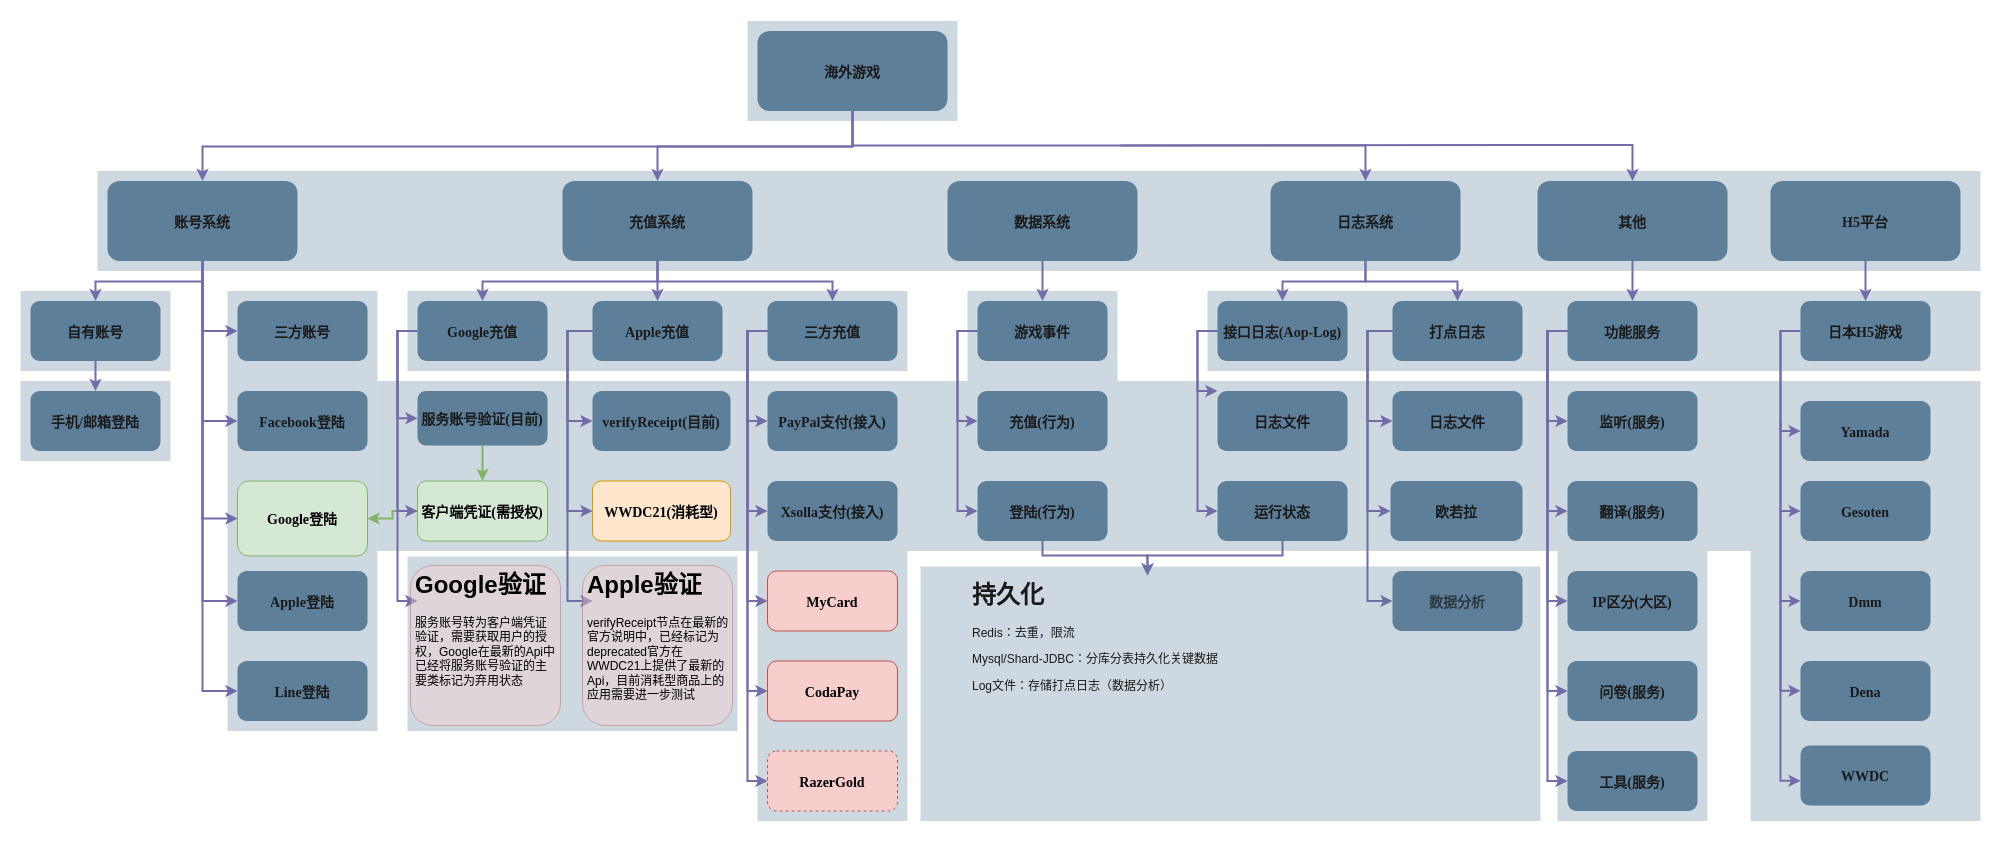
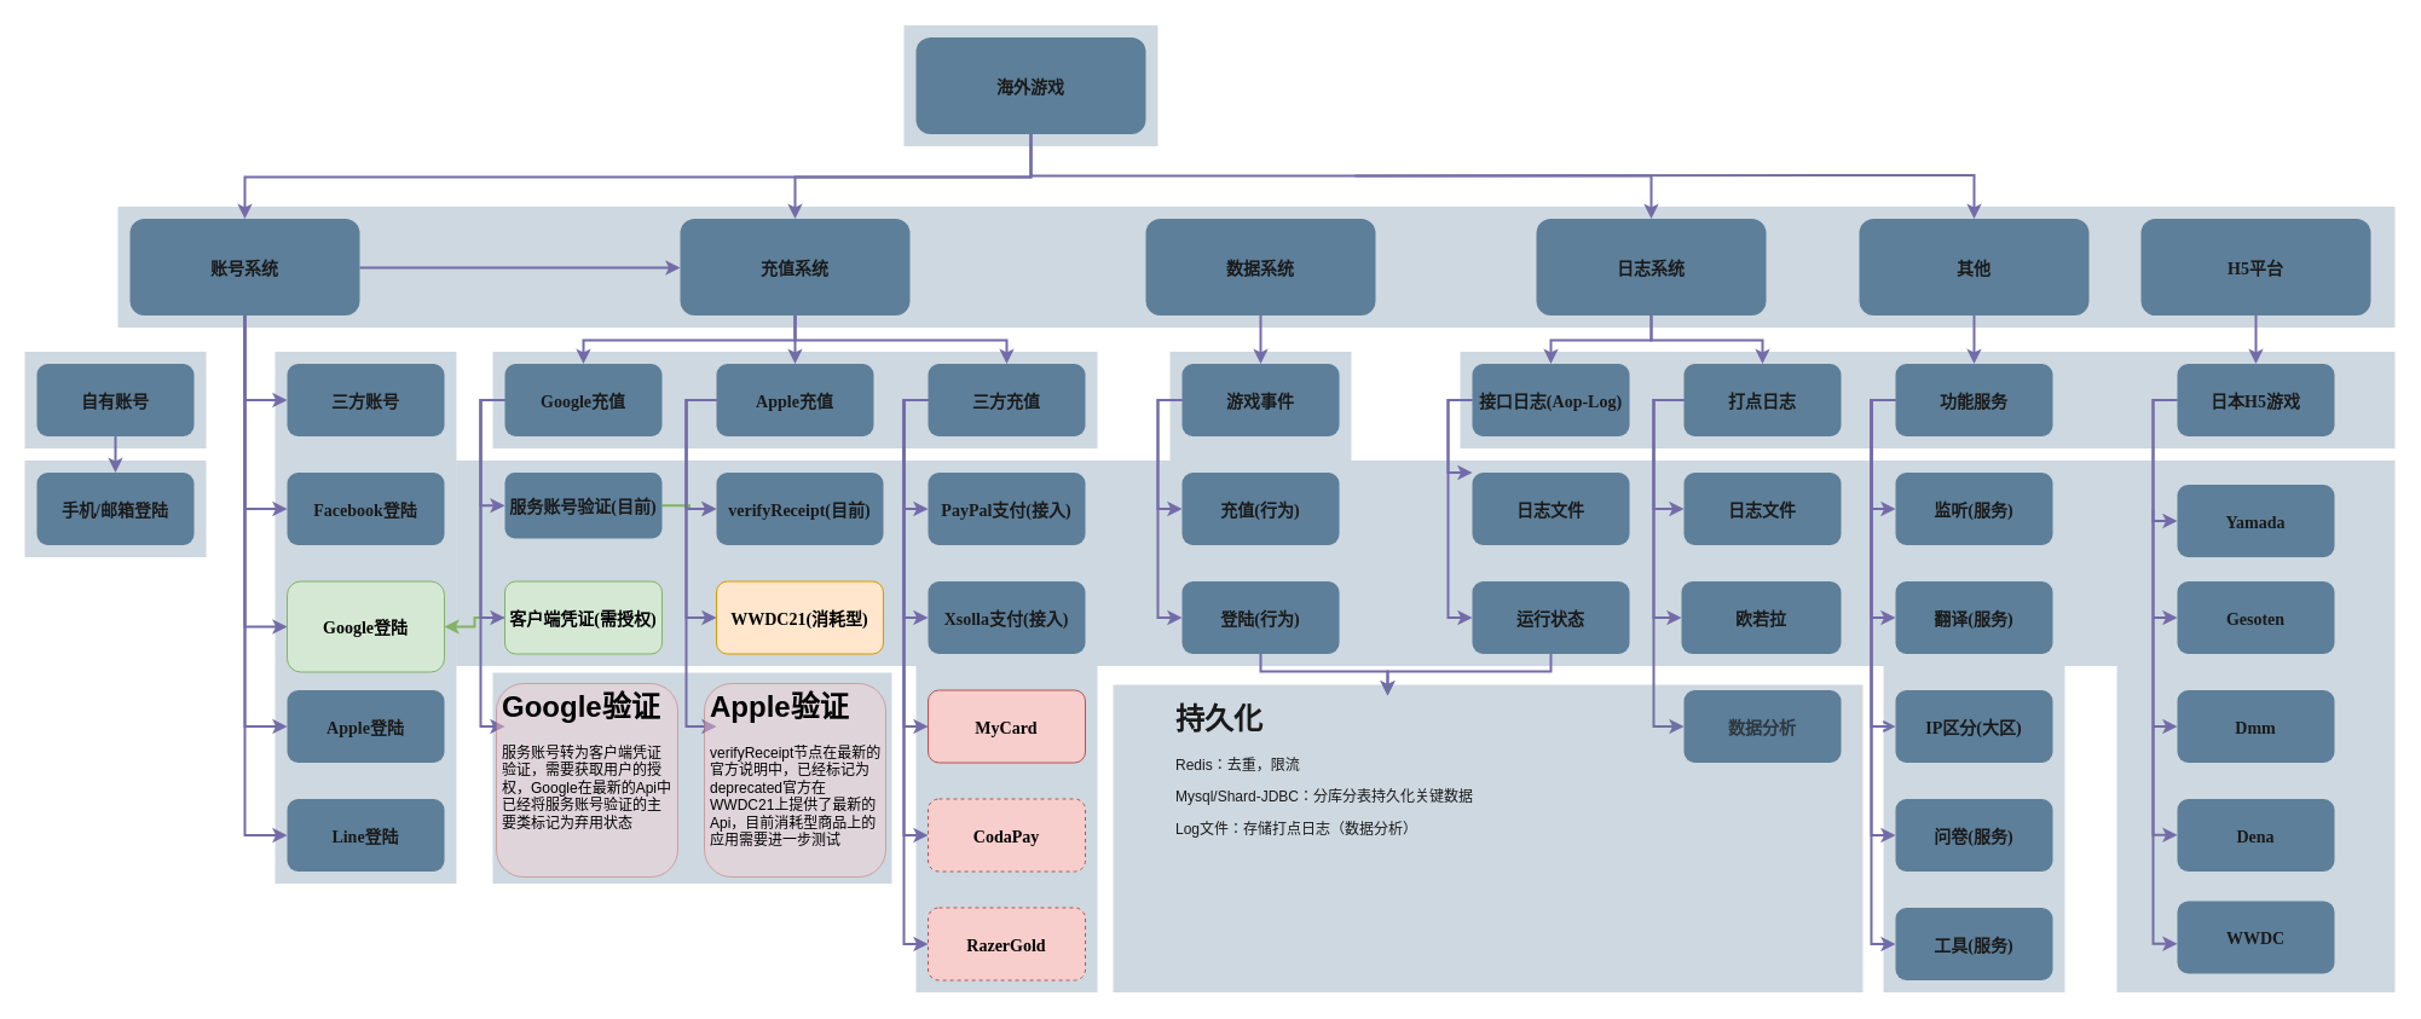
- <mxCell id="61" value="" style="edgeStyle=elbowEdgeStyle;elbow=vertical;strokeWidth=2;rounded=0;labelBackgroundColor=none;strokeColor=#736CA8;fontColor=default;" parent="1" source="19" target="20" edge="1"><mxGeometry x="-23" y="135.5" width="100" height="100" as="geometry"><mxPoint x="-23" y="80.5" as="sourcePoint" /><mxPoint x="77" y="-19.5" as="targetPoint" /></mxGeometry></mxCell>
+ <mxCell id="61" value="" style="edgeStyle=elbowEdgeStyle;elbow=vertical;strokeWidth=2;rounded=0;labelBackgroundColor=none;strokeColor=#736CA8;fontColor=default;" parent="1" source="19" target="18" edge="1"><mxGeometry x="-23" y="135.5" width="100" height="100" as="geometry"><mxPoint x="-23" y="80.5" as="sourcePoint" /><mxPoint x="77" y="-19.5" as="targetPoint" /></mxGeometry></mxCell>
- <mxCell id="28" value="" style="edgeStyle=orthogonalEdgeStyle;rounded=0;orthogonalLoop=1;jettySize=auto;html=1;strokeColor=#82b366;fontColor=#1A1A1A;strokeWidth=2;fillColor=#d5e8d4;" edge="1" parent="1" source="29" target="31"><mxGeometry relative="1" as="geometry" /></mxCell>
+ <mxCell id="28" value="" style="edgeStyle=orthogonalEdgeStyle;rounded=0;orthogonalLoop=1;jettySize=auto;html=1;strokeColor=#82b366;fontColor=#1A1A1A;strokeWidth=2;fillColor=#d5e8d4;" edge="1" parent="1" source="29" target="33"><mxGeometry relative="1" as="geometry" /></mxCell>
- <mxCell id="87" value="" style="edgeStyle=elbowEdgeStyle;elbow=horizontal;strokeWidth=2;rounded=0;labelBackgroundColor=none;strokeColor=#736CA8;fontColor=default;" parent="1" source="53" target="56" edge="1"><mxGeometry x="-23" y="135.5" width="100" height="100" as="geometry"><mxPoint x="-23" y="80.5" as="sourcePoint" /><mxPoint x="77" y="-19.5" as="targetPoint" /><Array as="points"><mxPoint x="1547" y="470.5" /></Array></mxGeometry></mxCell>
+ <mxCell id="87" value="" style="edgeStyle=elbowEdgeStyle;elbow=horizontal;strokeWidth=2;rounded=0;labelBackgroundColor=none;strokeColor=#736CA8;fontColor=default;endArrow=open;" parent="1" source="53" target="56" edge="1"><mxGeometry x="-23" y="135.5" width="100" height="100" as="geometry"><mxPoint x="-23" y="80.5" as="sourcePoint" /><mxPoint x="77" y="-19.5" as="targetPoint" /><Array as="points"><mxPoint x="1547" y="470.5" /></Array></mxGeometry></mxCell>
- <mxCell id="39" value="CodaPay" style="rounded=1;fillColor=#f8cecc;strokeColor=#b85450;fontStyle=1;fontFamily=Tahoma;fontSize=14;labelBackgroundColor=none;" parent="1" vertex="1"><mxGeometry x="767" y="660.5" width="130" height="60" as="geometry" /></mxCell>
+ <mxCell id="39" value="CodaPay" style="rounded=1;fillColor=#f8cecc;strokeColor=#b85450;fontStyle=1;fontFamily=Tahoma;fontSize=14;labelBackgroundColor=none;dashed=1;" parent="1" vertex="1"><mxGeometry x="767" y="660.5" width="130" height="60" as="geometry" /></mxCell>
